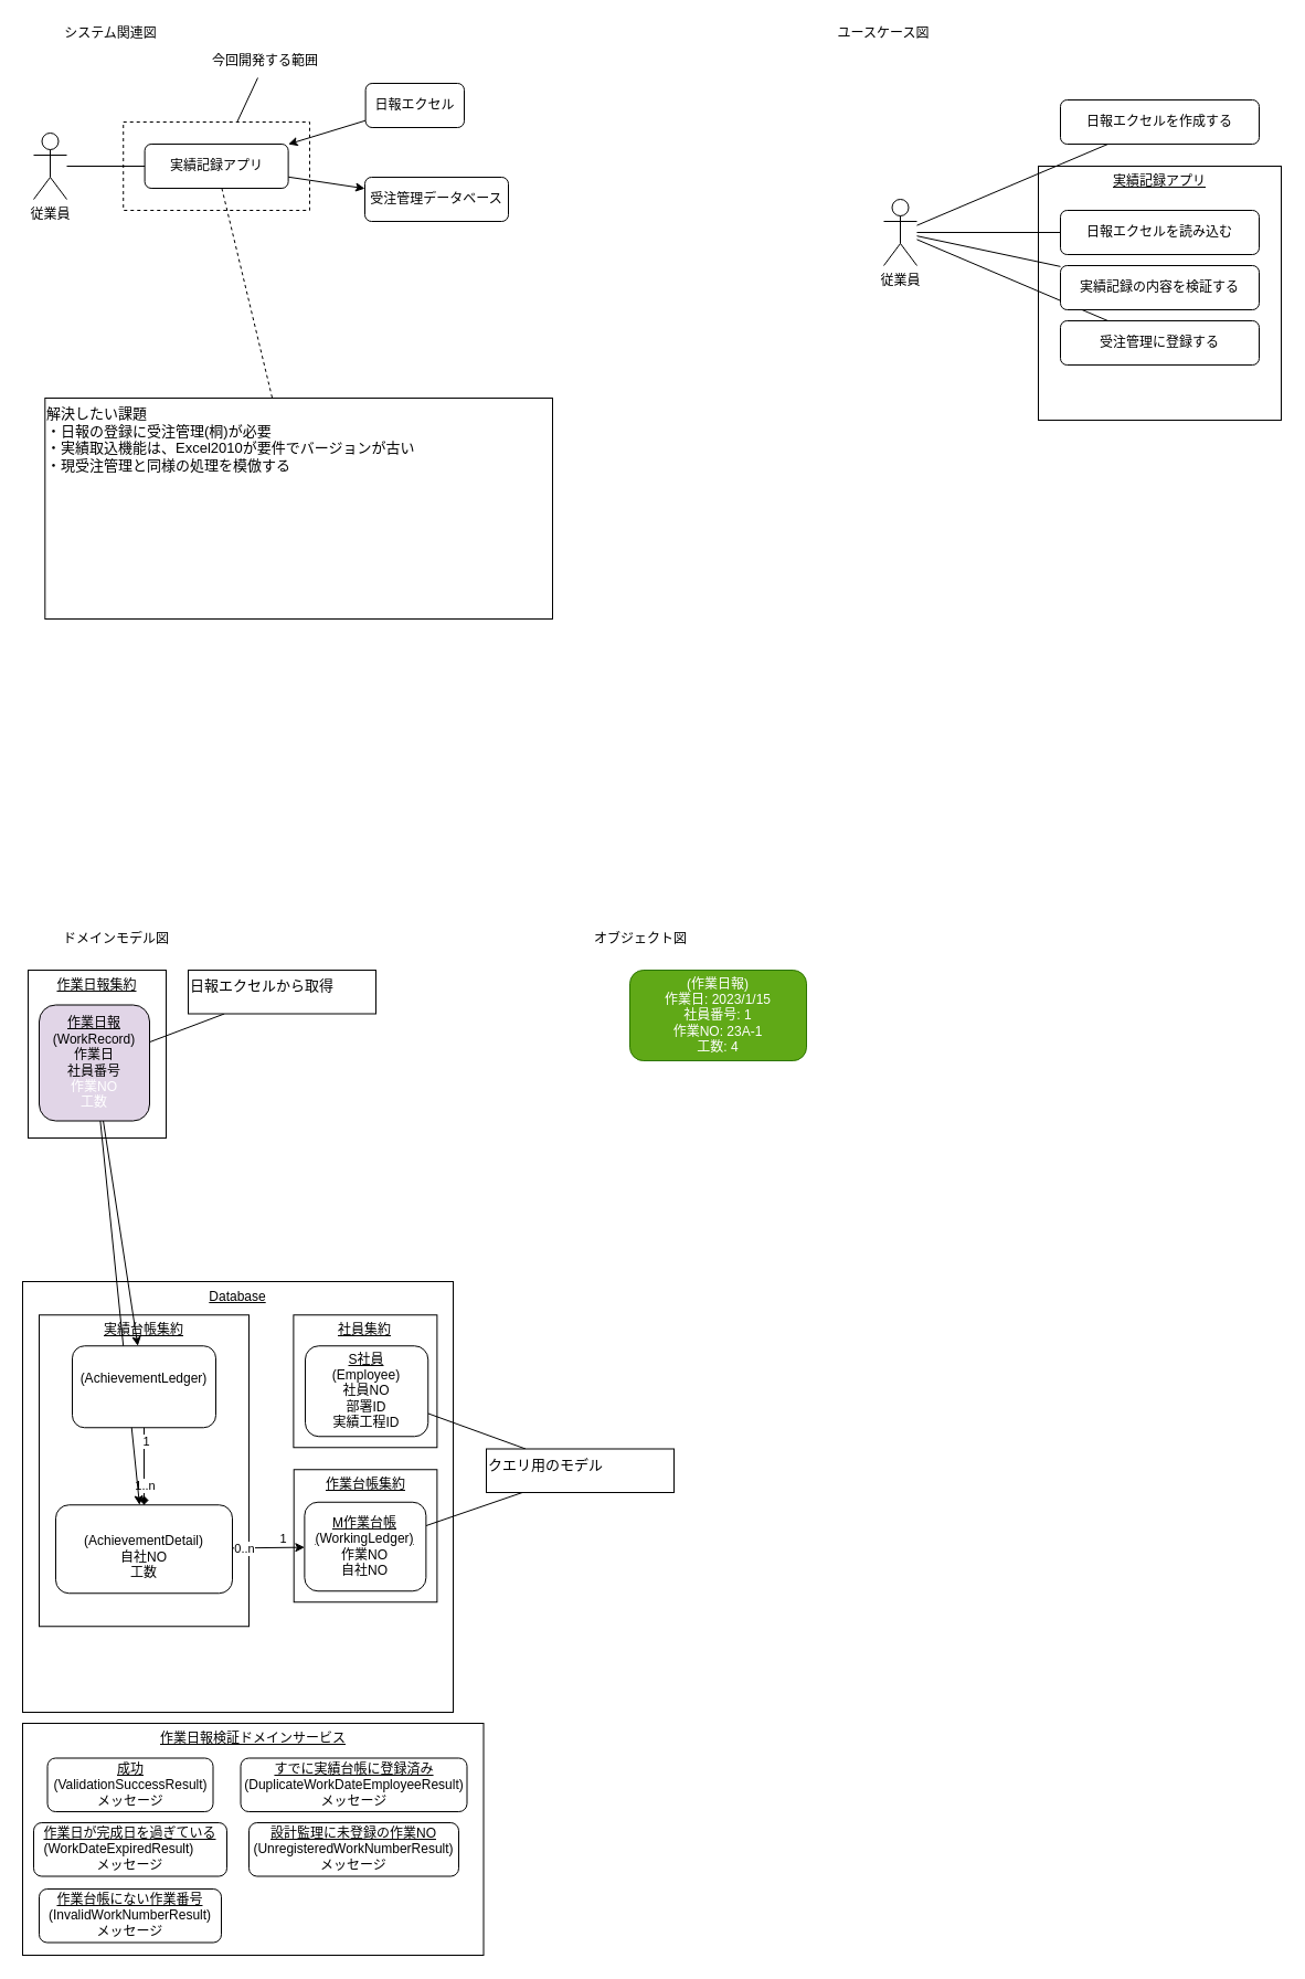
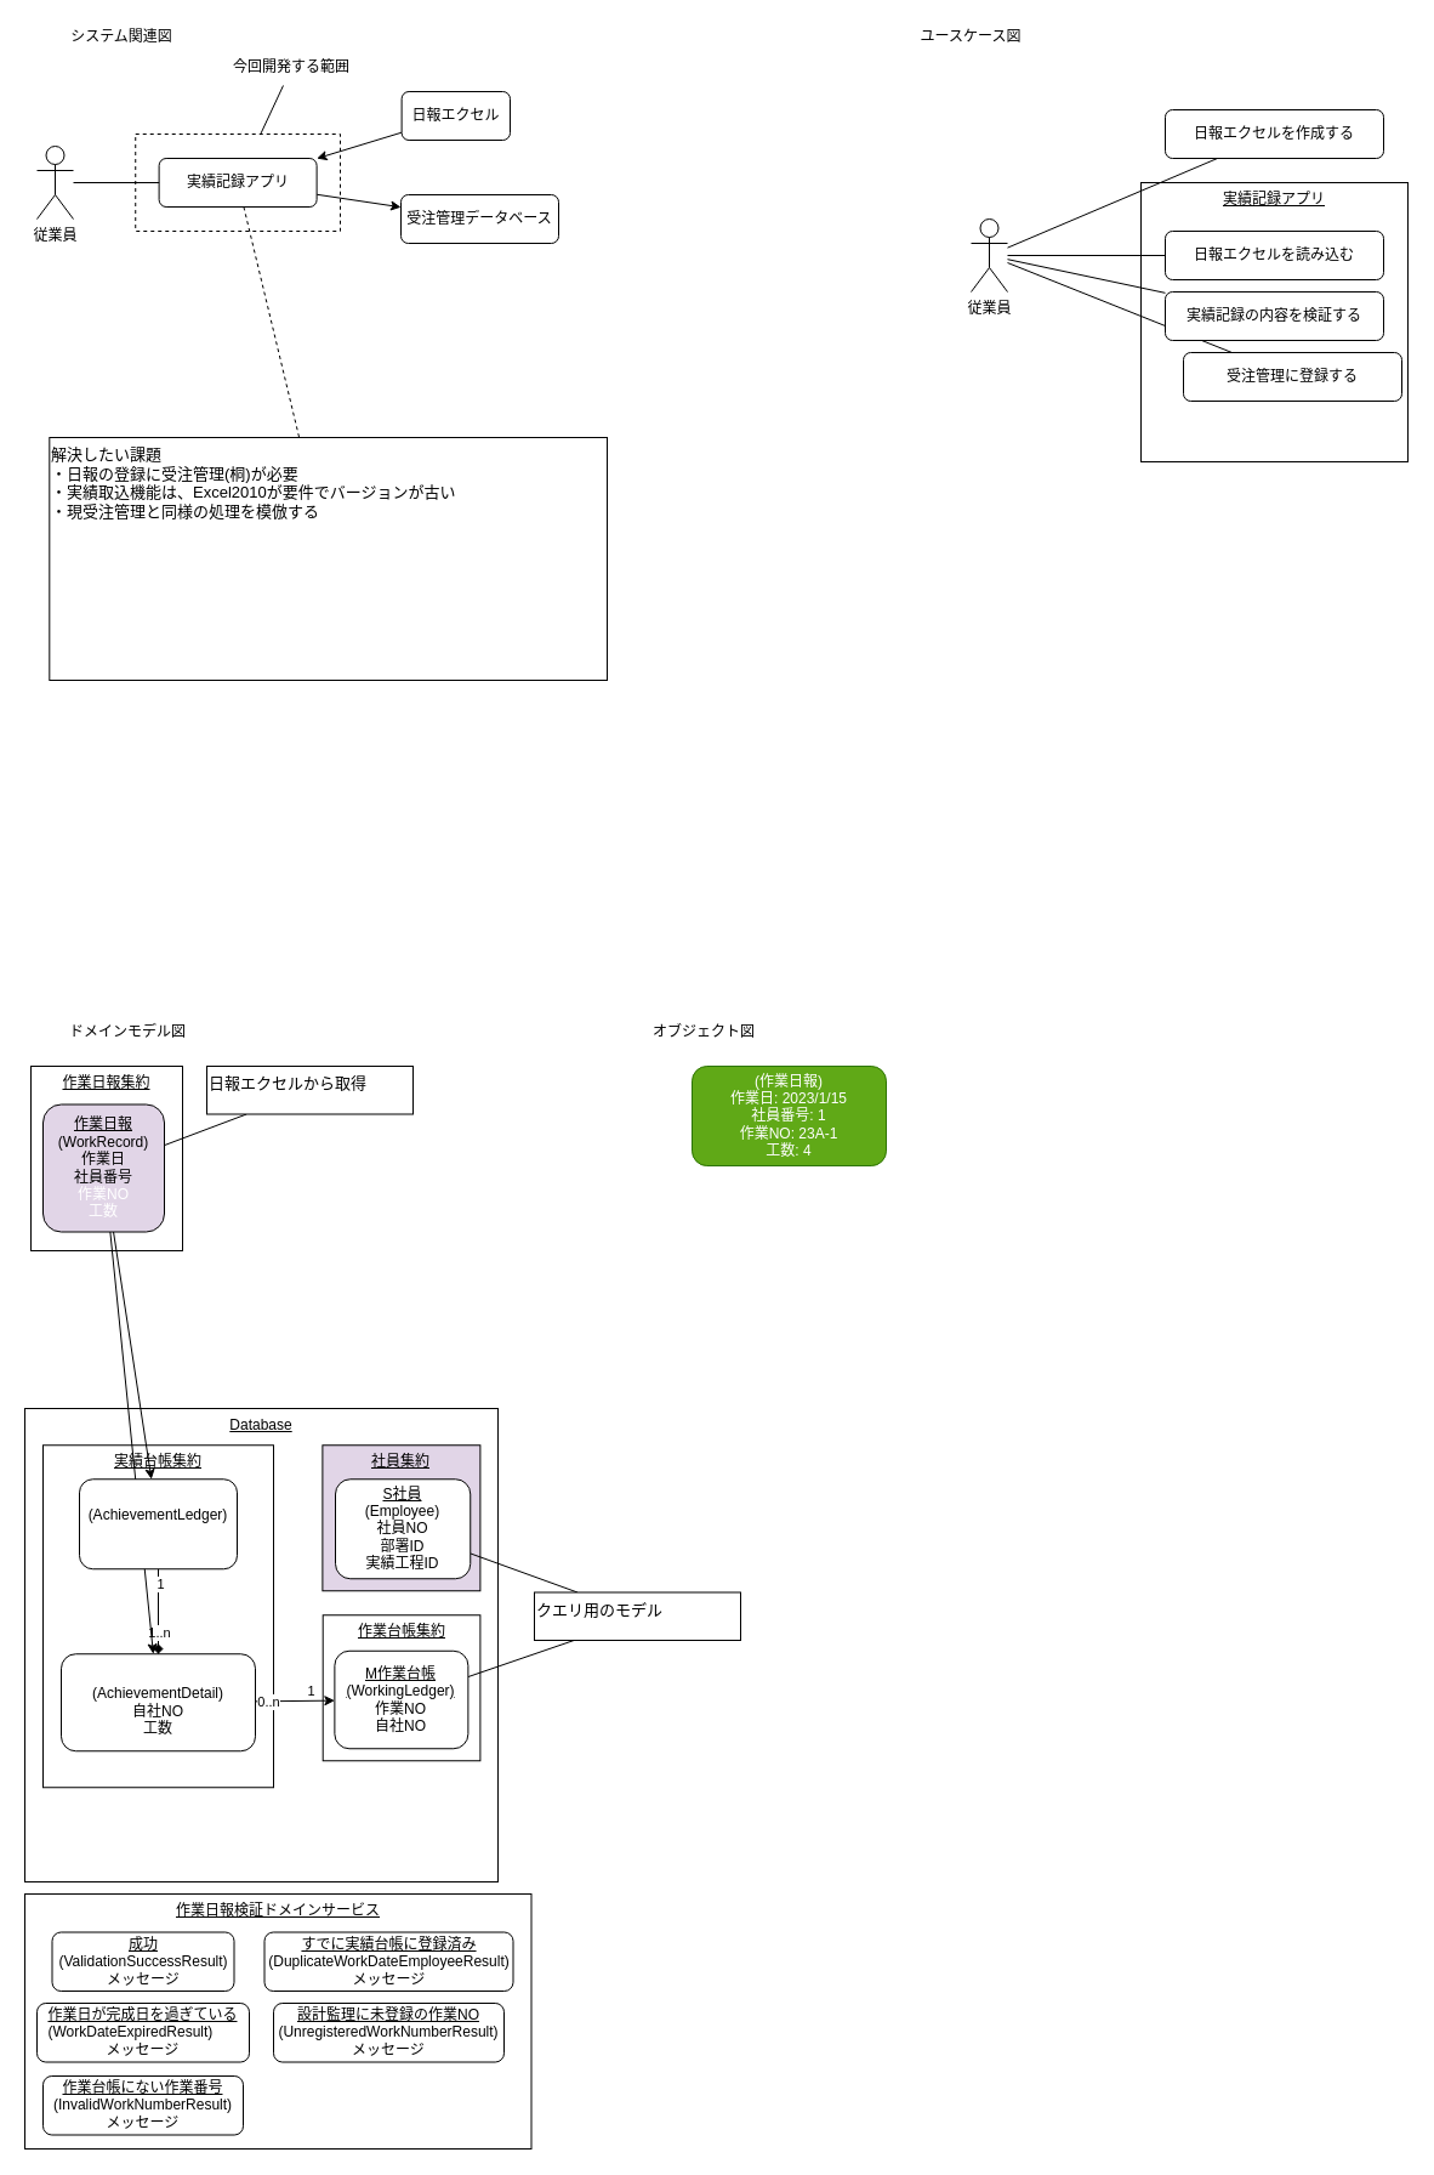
- <mxCell id="53" value="受注管理に登録する" style="rounded=1;whiteSpace=wrap;html=1;" parent="1" vertex="1"><mxGeometry x="960" y="290" width="180" height="40" as="geometry" /></mxCell>
+ <mxCell id="53" value="受注管理に登録する" style="rounded=1;whiteSpace=wrap;html=1;" parent="1" vertex="1"><mxGeometry x="975" y="290" width="180" height="40" as="geometry" /></mxCell>
- <mxCell id="6" value="&lt;u&gt;社員集約&lt;/u&gt;" style="rounded=0;whiteSpace=wrap;html=1;verticalAlign=top;" parent="1" vertex="1"><mxGeometry x="265.39" y="1190.25" width="130" height="120" as="geometry" /></mxCell>
+ <mxCell id="6" value="&lt;u&gt;社員集約&lt;/u&gt;" style="rounded=0;whiteSpace=wrap;html=1;verticalAlign=top;fillColor=#e1d5e7;" parent="1" vertex="1"><mxGeometry x="265.39" y="1190.25" width="130" height="120" as="geometry" /></mxCell>
